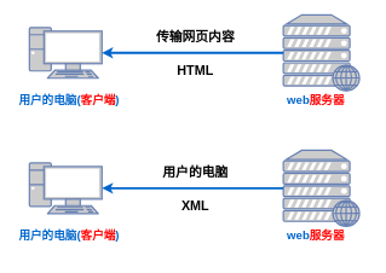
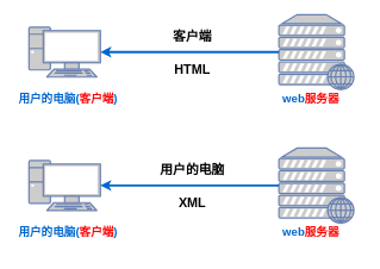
- <mxCell id="4" value="&lt;font style=&quot;font-size: 18px;&quot;&gt;传输网页内容&lt;/font&gt;" style="rounded=0;whiteSpace=wrap;html=1;fontStyle=1;labelBackgroundColor=none;fillColor=none;strokeColor=none;" parent="1" vertex="1"><mxGeometry x="194" y="20" width="150" height="60" as="geometry" /></mxCell>
+ <mxCell id="4" value="&lt;font style=&quot;font-size: 18px;&quot;&gt;客户端&lt;/font&gt;" style="rounded=0;whiteSpace=wrap;html=1;fontStyle=1;labelBackgroundColor=none;fillColor=none;strokeColor=none;" parent="1" vertex="1"><mxGeometry x="194" y="20" width="150" height="60" as="geometry" /></mxCell>
